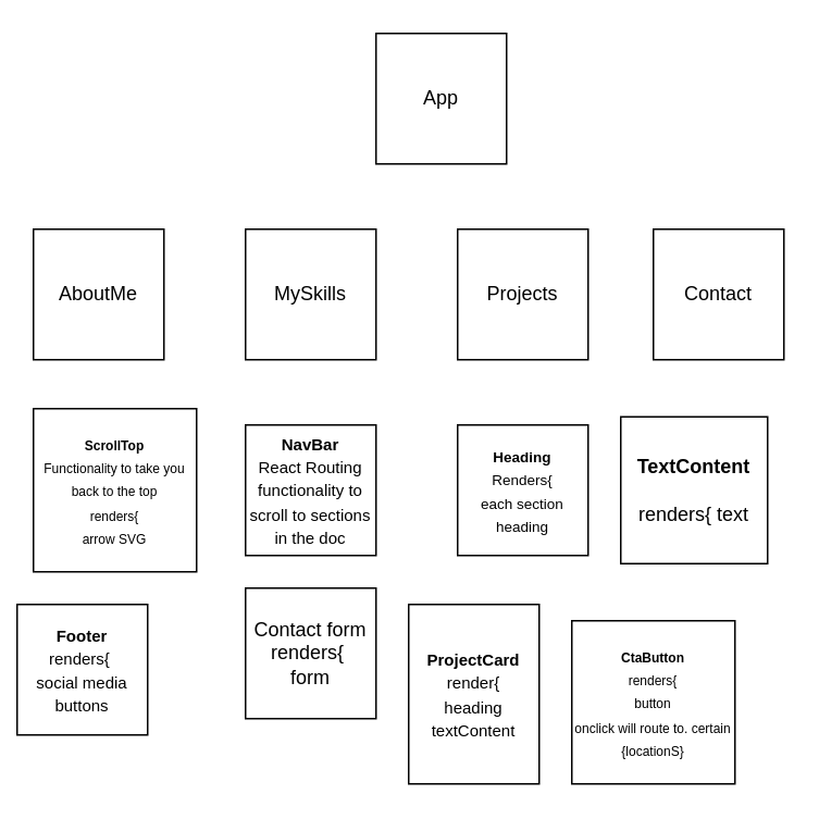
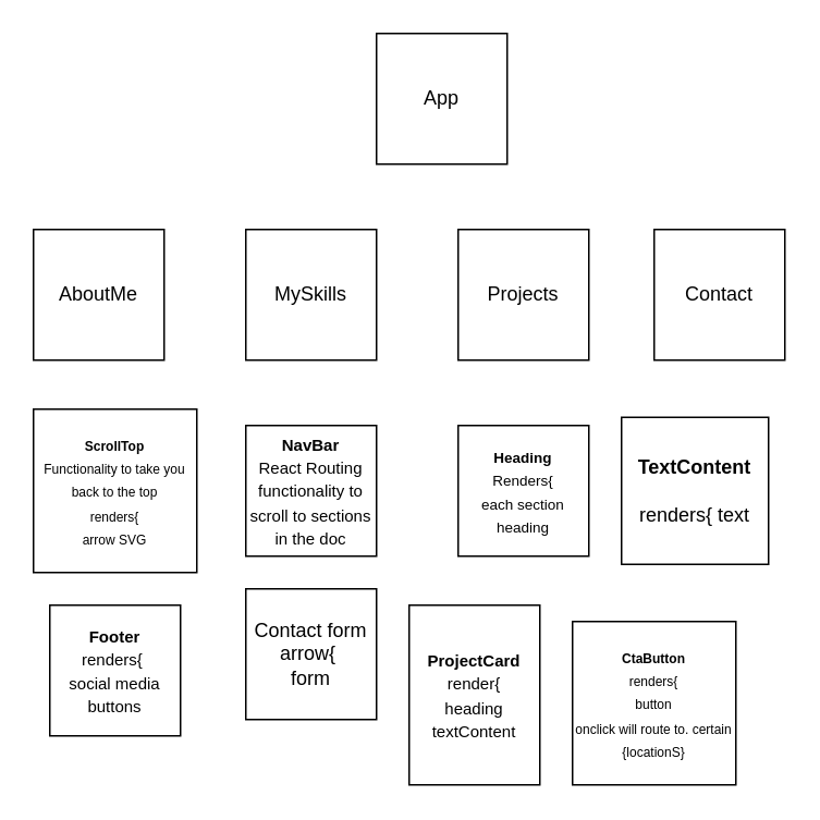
- <mxCell id="13" value="&lt;span style=&quot;color: rgb(0 , 0 , 0)&quot;&gt;Contact form&lt;br&gt;renders{&amp;nbsp;&lt;br&gt;form&lt;br&gt;&lt;/span&gt;" style="whiteSpace=wrap;html=1;aspect=fixed;fillColor=#FFFFFF;" vertex="1" parent="1"><mxGeometry x="150" y="360" width="80" height="80" as="geometry" /></mxCell>
+ <mxCell id="13" value="&lt;span style=&quot;color: rgb(0 , 0 , 0)&quot;&gt;Contact form&lt;br&gt;arrow{&amp;nbsp;&lt;br&gt;form&lt;br&gt;&lt;/span&gt;" style="whiteSpace=wrap;html=1;aspect=fixed;fillColor=#FFFFFF;" vertex="1" parent="1"><mxGeometry x="150" y="360" width="80" height="80" as="geometry" /></mxCell>
- <mxCell id="14" value="&lt;span style=&quot;color: rgb(0 , 0 , 0) ; font-size: 10px&quot;&gt;&lt;b&gt;Footer&lt;/b&gt;&lt;br&gt;renders{&amp;nbsp;&lt;br&gt;social media buttons&lt;br&gt;&lt;/span&gt;" style="whiteSpace=wrap;html=1;aspect=fixed;fillColor=#FFFFFF;" vertex="1" parent="1"><mxGeometry x="10" y="370" width="80" height="80" as="geometry" /></mxCell>
+ <mxCell id="14" value="&lt;span style=&quot;color: rgb(0 , 0 , 0) ; font-size: 10px&quot;&gt;&lt;b&gt;Footer&lt;/b&gt;&lt;br&gt;renders{&amp;nbsp;&lt;br&gt;social media buttons&lt;br&gt;&lt;/span&gt;" style="whiteSpace=wrap;html=1;aspect=fixed;fillColor=#FFFFFF;" vertex="1" parent="1"><mxGeometry x="30" y="370" width="80" height="80" as="geometry" /></mxCell>
